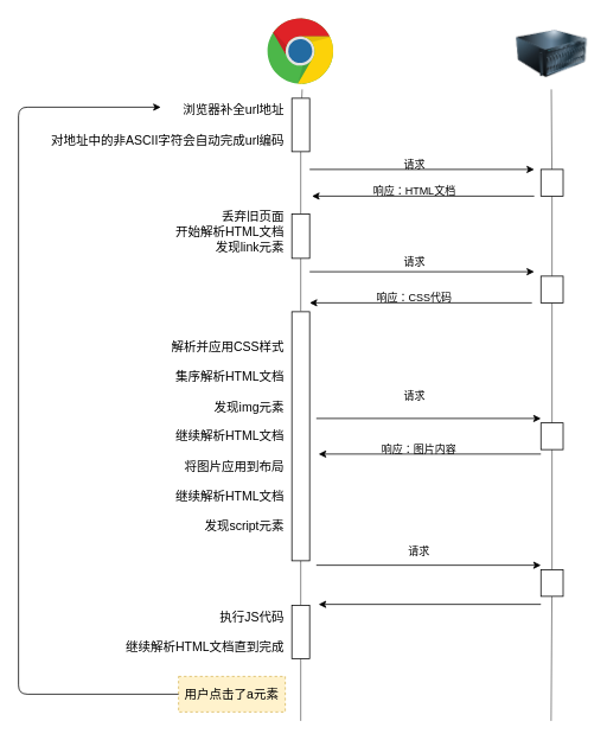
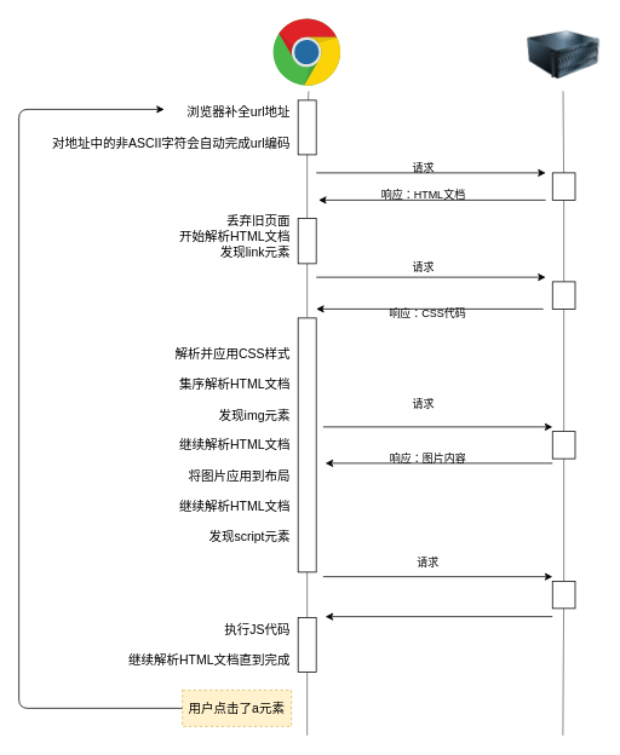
- <mxCell id="30" value="响应：CSS代码" style="text;html=1;align=center;verticalAlign=middle;resizable=0;points=[];autosize=1;strokeColor=none;fillColor=none;" parent="1" vertex="1"><mxGeometry x="410" y="320" width="110" height="30" as="geometry" /></mxCell>
+ <mxCell id="30" value="响应：CSS代码" style="text;html=1;align=center;verticalAlign=middle;resizable=0;points=[];autosize=1;strokeColor=none;fillColor=none;" parent="1" vertex="1"><mxGeometry x="415" y="330" width="110" height="30" as="geometry" /></mxCell>
